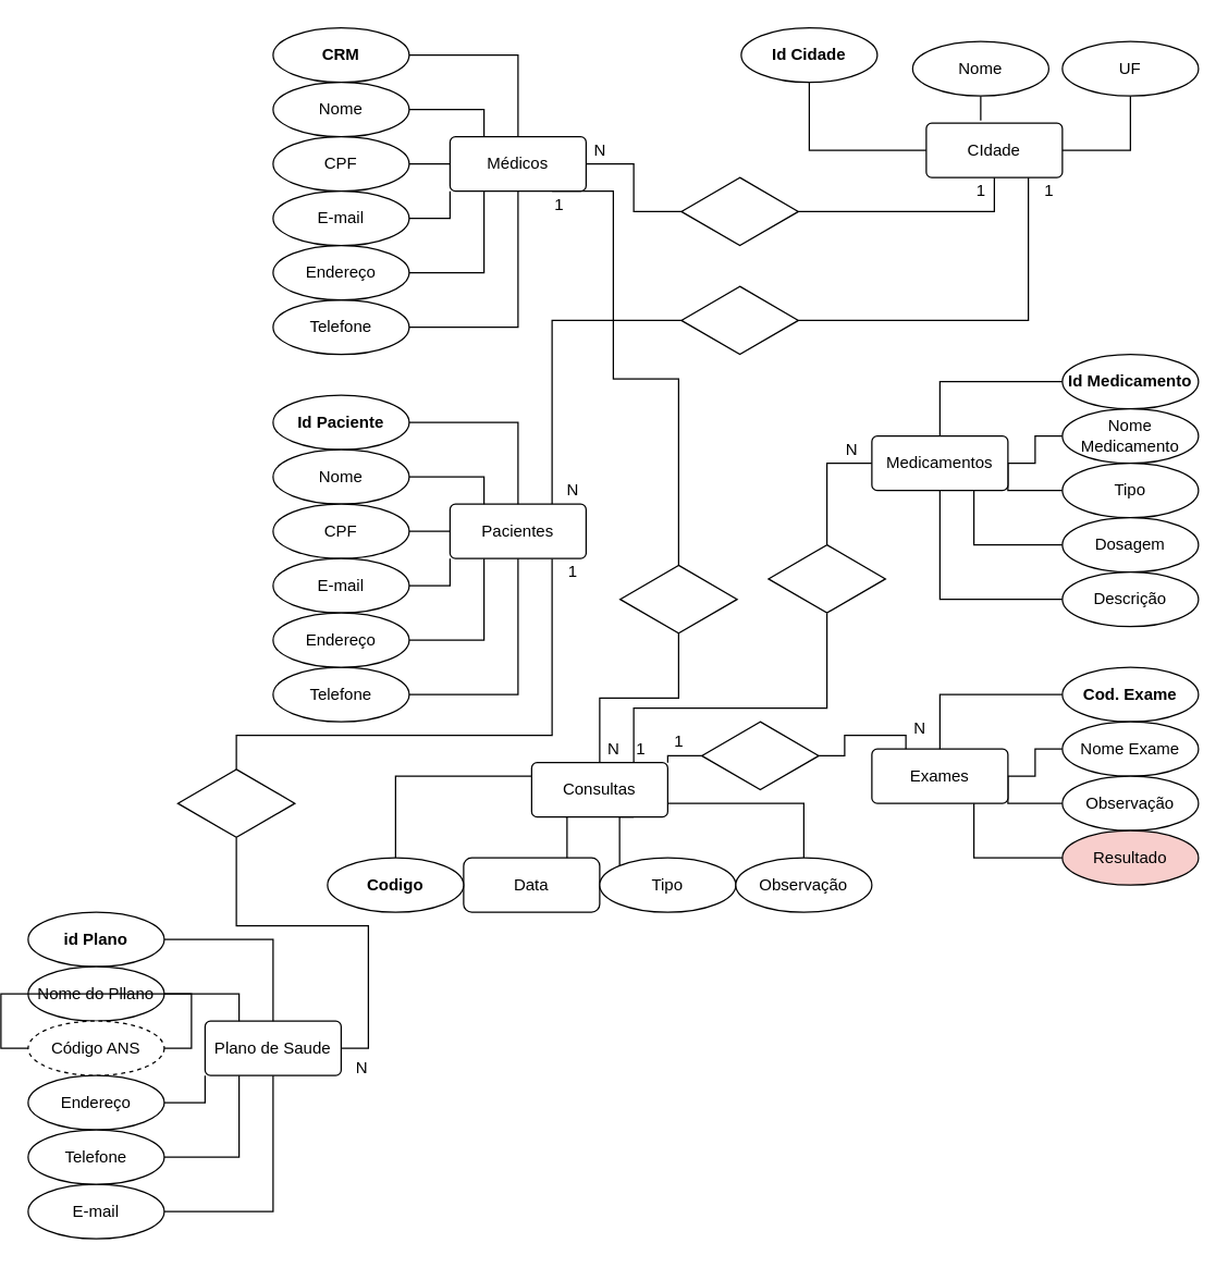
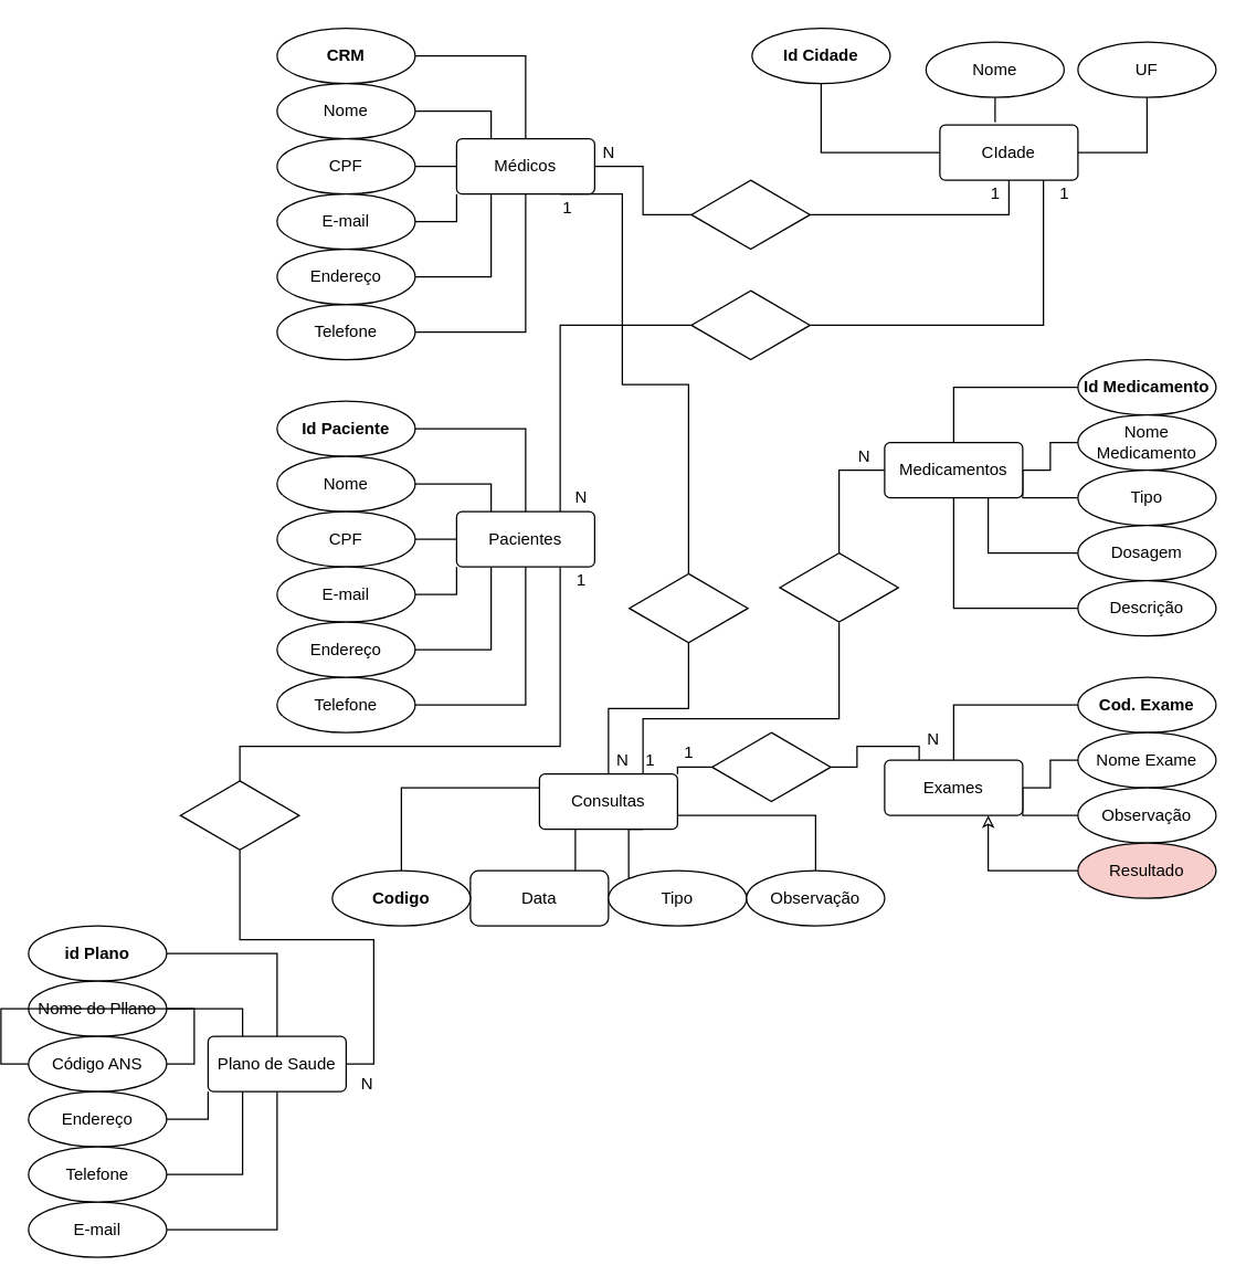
- <mxCell id="67" style="edgeStyle=orthogonalEdgeStyle;rounded=0;orthogonalLoop=1;jettySize=auto;html=1;exitX=0;exitY=0.5;exitDx=0;exitDy=0;entryX=0.75;entryY=1;entryDx=0;entryDy=0;endArrow=none;endFill=0;" parent="1" source="68" target="61" edge="1"><mxGeometry relative="1" as="geometry" /></mxCell>
+ <mxCell id="67" style="edgeStyle=orthogonalEdgeStyle;rounded=0;orthogonalLoop=1;jettySize=auto;html=1;exitX=0;exitY=0.5;exitDx=0;exitDy=0;entryX=0.75;entryY=1;entryDx=0;entryDy=0;endArrow=classic;endFill=0;" parent="1" source="68" target="61" edge="1"><mxGeometry relative="1" as="geometry" /></mxCell>
- <mxCell id="96" value="Código ANS" style="ellipse;whiteSpace=wrap;html=1;align=center;dashed=1;" vertex="1" parent="1"><mxGeometry x="20" y="750" width="100" height="40" as="geometry" /></mxCell>
+ <mxCell id="96" value="Código ANS" style="ellipse;whiteSpace=wrap;html=1;align=center;" vertex="1" parent="1"><mxGeometry x="20" y="750" width="100" height="40" as="geometry" /></mxCell>
